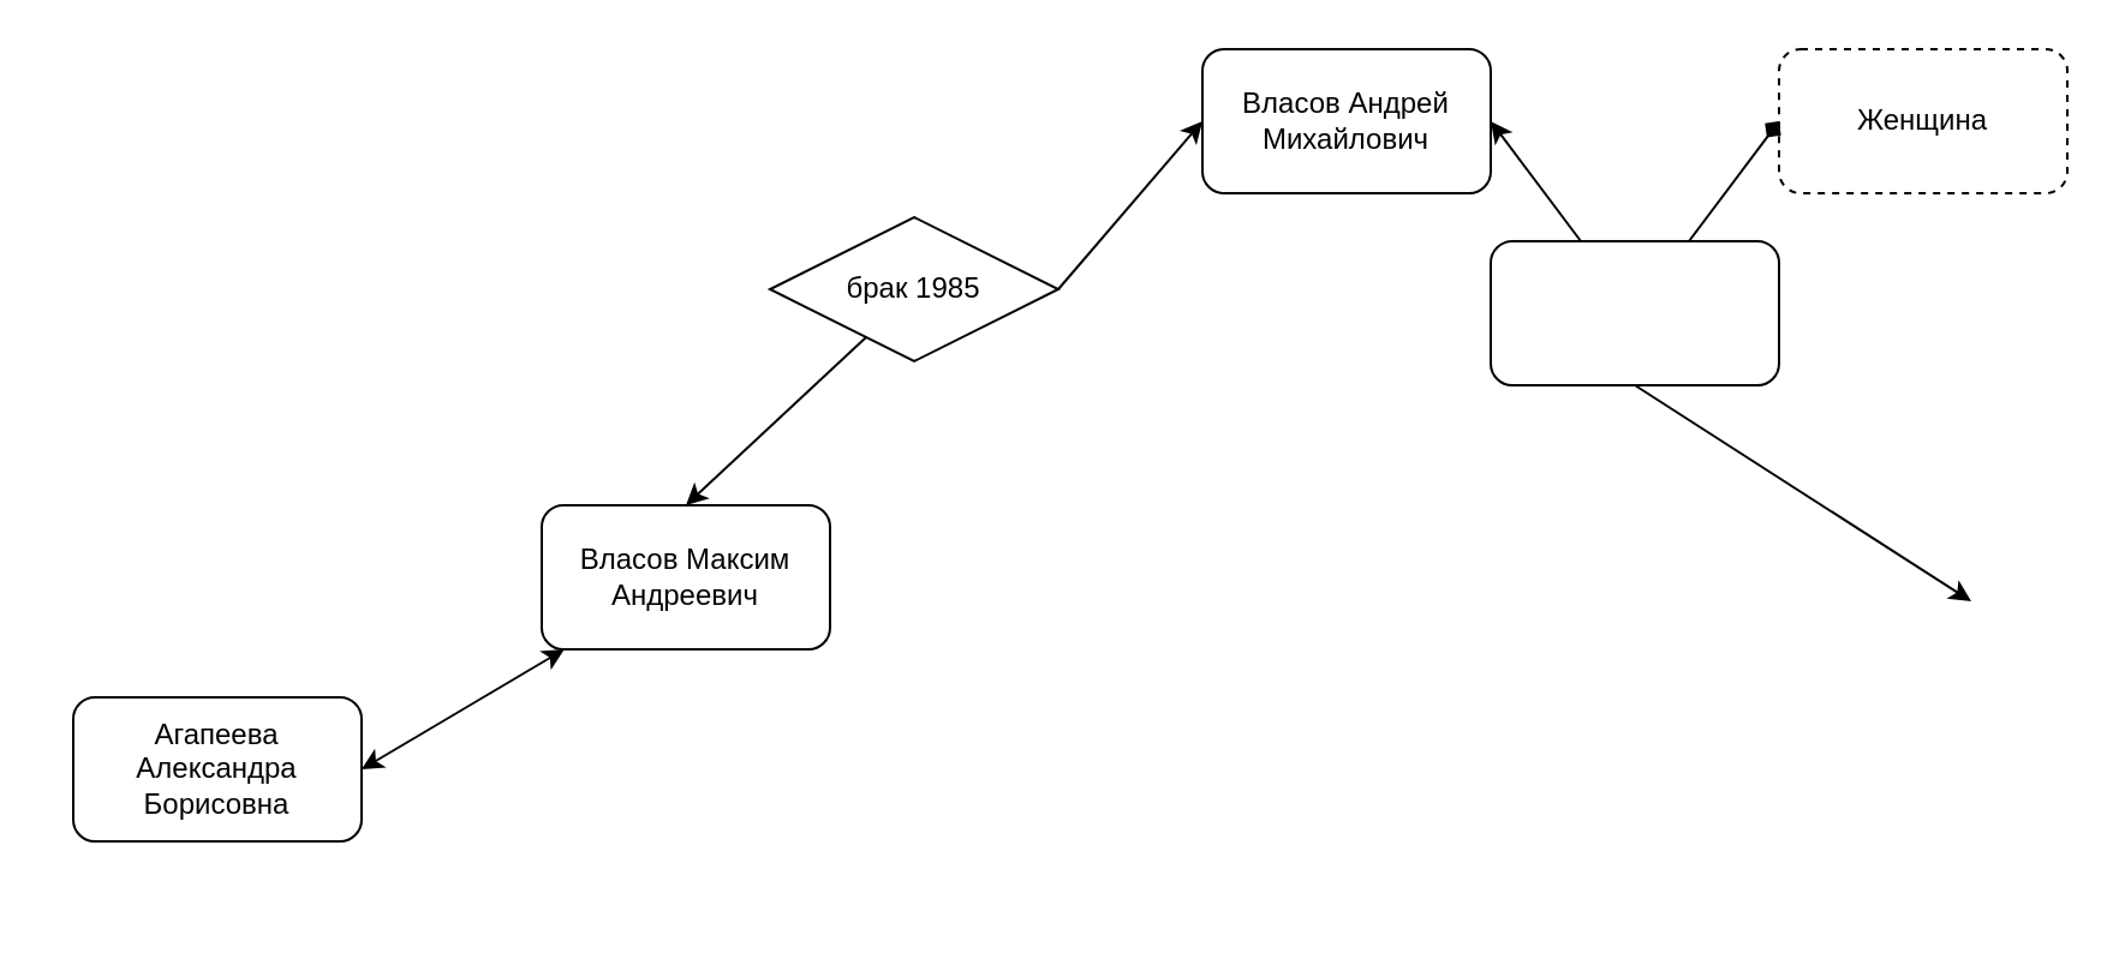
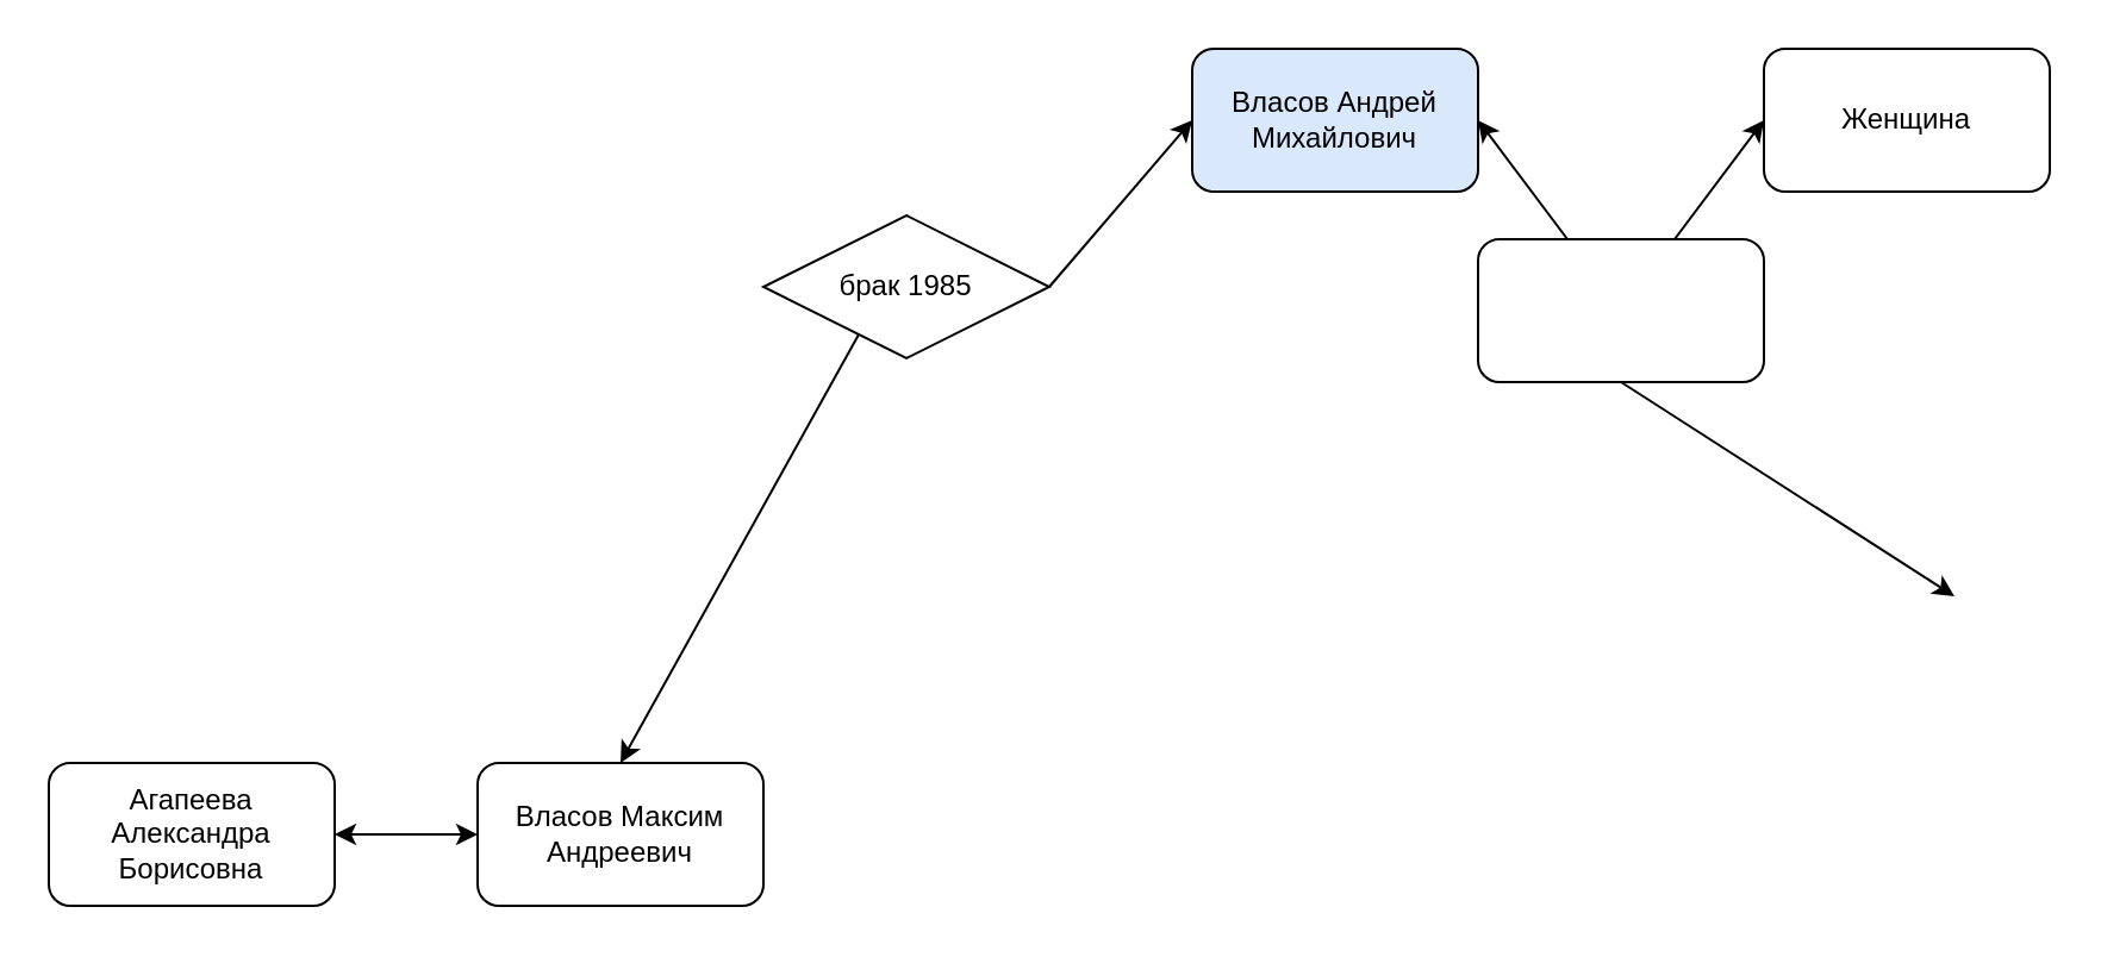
- <mxCell id="5" value="Власов Андрей Михайлович" style="rounded=1;whiteSpace=wrap;html=1;" vertex="1" parent="1"><mxGeometry x="500" y="20" width="120" height="60" as="geometry" /></mxCell>
+ <mxCell id="5" value="Власов Андрей Михайлович" style="rounded=1;whiteSpace=wrap;html=1;fillColor=#dae8fc;" vertex="1" parent="1"><mxGeometry x="500" y="20" width="120" height="60" as="geometry" /></mxCell>
- <mxCell id="8" value="Женщина" style="rounded=1;whiteSpace=wrap;html=1;dashed=1;" vertex="1" parent="1"><mxGeometry x="740" y="20" width="120" height="60" as="geometry" /></mxCell>
+ <mxCell id="8" value="Женщина" style="rounded=1;whiteSpace=wrap;html=1;" vertex="1" parent="1"><mxGeometry x="740" y="20" width="120" height="60" as="geometry" /></mxCell>
- <mxCell id="9" value="" style="endArrow=diamond;startArrow=classic;html=1;entryX=0;entryY=0.5;entryDx=0;entryDy=0;exitX=1;exitY=0.5;exitDx=0;exitDy=0;" edge="1" parent="1" source="5" target="8"><mxGeometry width="50" height="50" relative="1" as="geometry"><mxPoint x="660" y="70" as="sourcePoint" /><mxPoint x="710" y="20" as="targetPoint" /><Array as="points"><mxPoint x="680" y="130" /></Array></mxGeometry></mxCell>
+ <mxCell id="9" value="" style="endArrow=classic;startArrow=classic;html=1;entryX=0;entryY=0.5;entryDx=0;entryDy=0;exitX=1;exitY=0.5;exitDx=0;exitDy=0;" edge="1" parent="1" source="5" target="8"><mxGeometry width="50" height="50" relative="1" as="geometry"><mxPoint x="660" y="70" as="sourcePoint" /><mxPoint x="710" y="20" as="targetPoint" /><Array as="points"><mxPoint x="680" y="130" /></Array></mxGeometry></mxCell>
- <mxCell id="2" value="Власов Максим Андреевич" style="rounded=1;whiteSpace=wrap;html=1;" vertex="1" parent="1"><mxGeometry x="225" y="210" width="120" height="60" as="geometry" /></mxCell>
+ <mxCell id="2" value="Власов Максим Андреевич" style="rounded=1;whiteSpace=wrap;html=1;" vertex="1" parent="1"><mxGeometry x="200" y="320" width="120" height="60" as="geometry" /></mxCell>
- <mxCell id="3" value="Агапеева Александра Борисовна" style="rounded=1;whiteSpace=wrap;html=1;" vertex="1" parent="1"><mxGeometry x="30" y="290" width="120" height="60" as="geometry" /></mxCell>
+ <mxCell id="3" value="Агапеева Александра Борисовна" style="rounded=1;whiteSpace=wrap;html=1;" vertex="1" parent="1"><mxGeometry x="20" y="320" width="120" height="60" as="geometry" /></mxCell>
